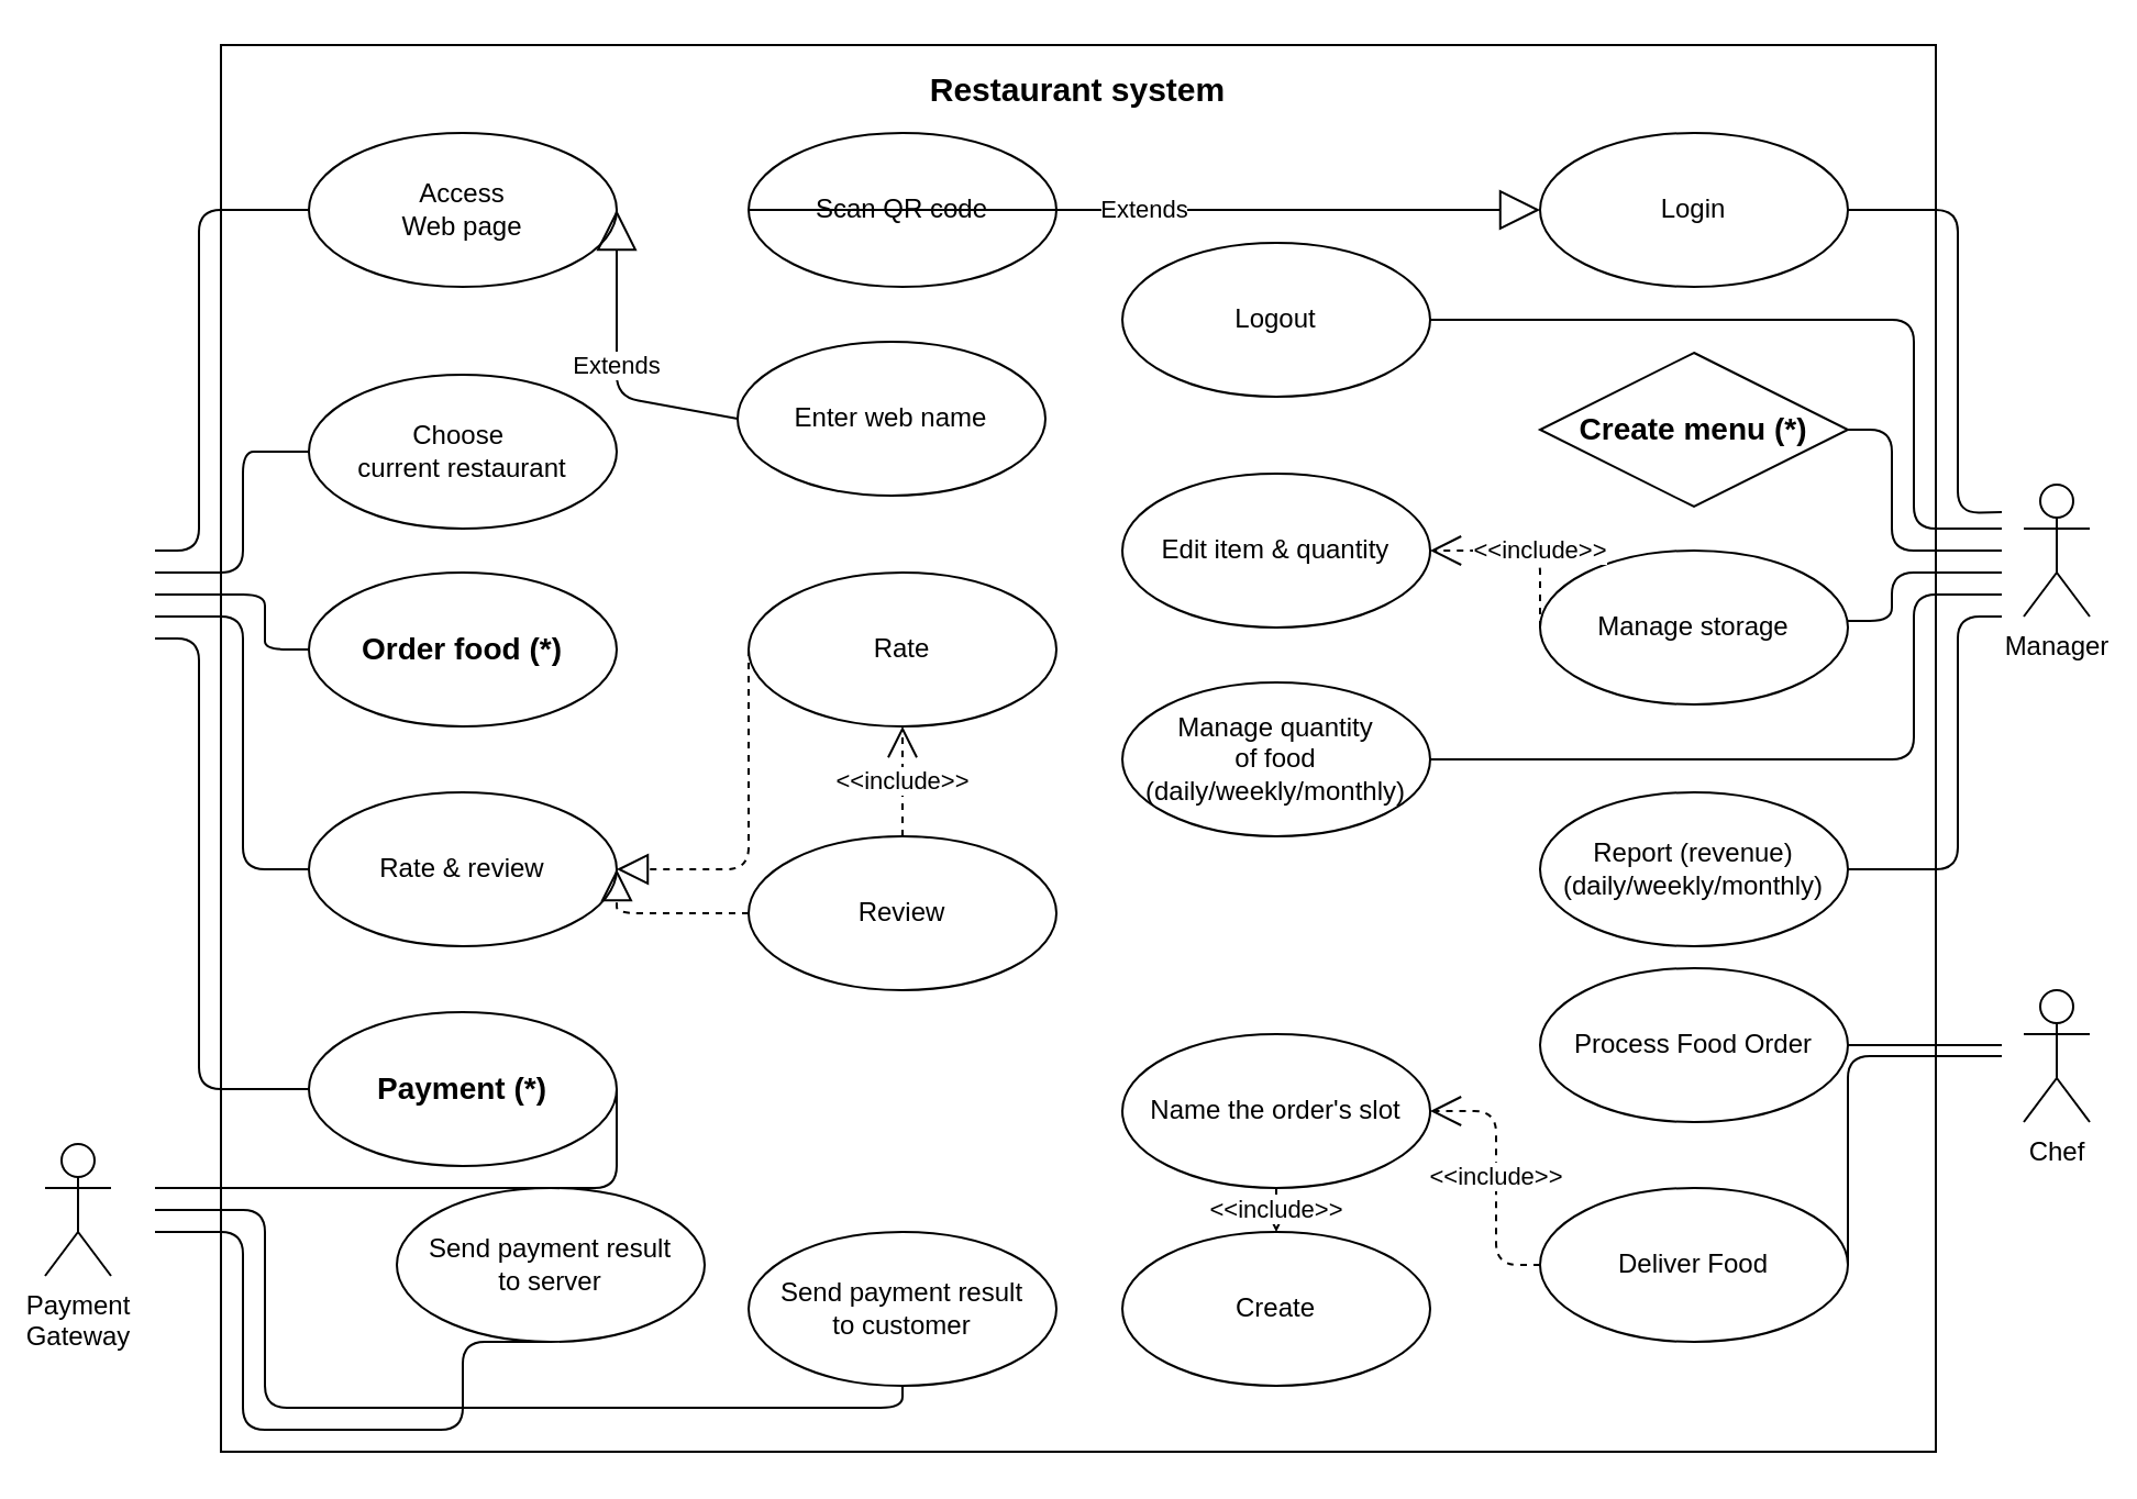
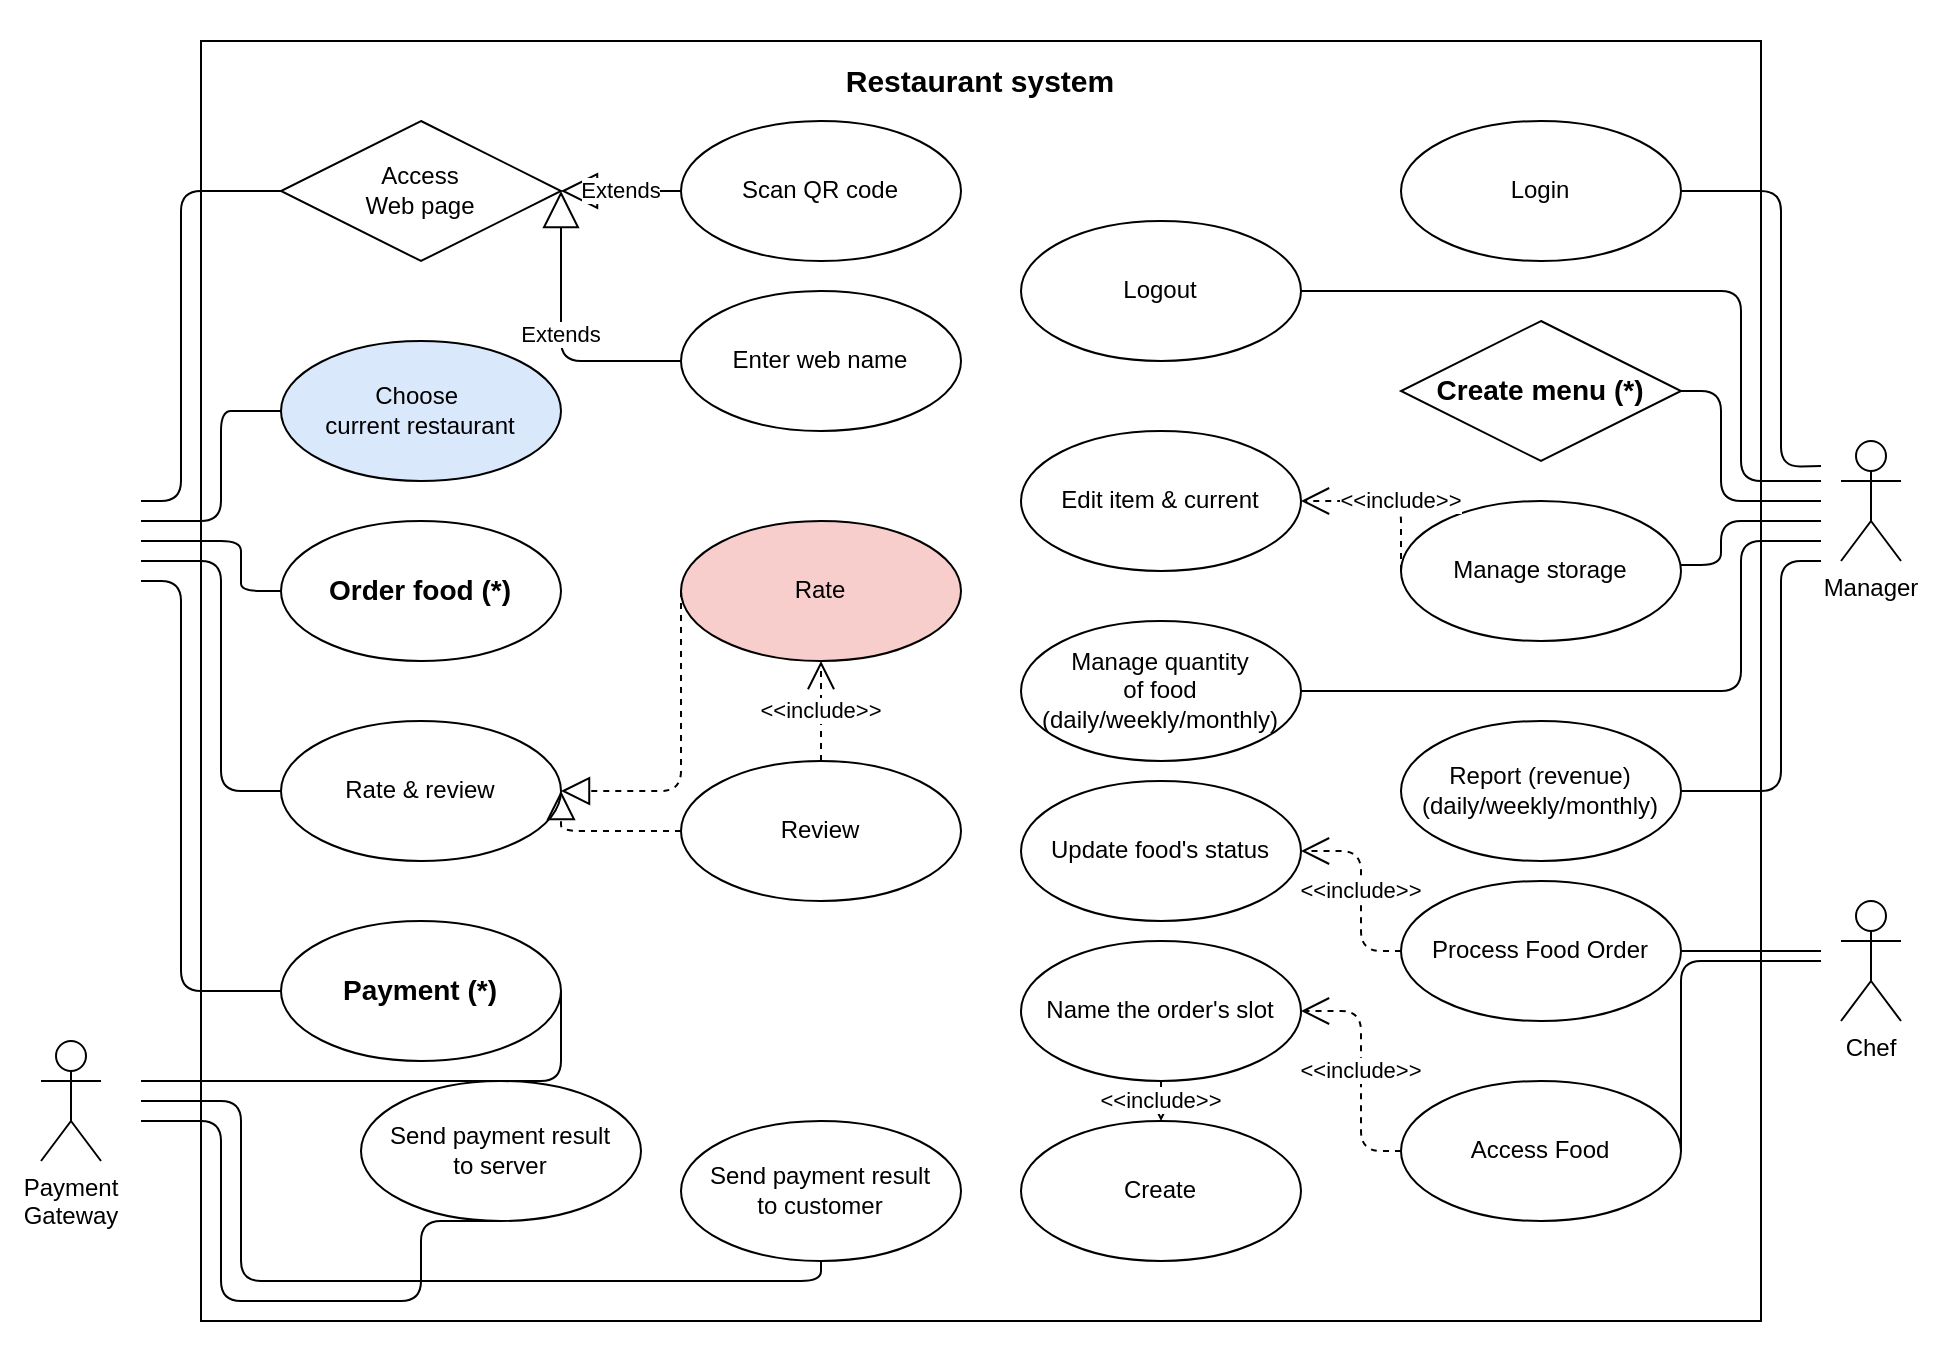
- <mxCell id="4" value="Access&lt;br&gt;Web page" style="ellipse;whiteSpace=wrap;html=1;" parent="1" vertex="1"><mxGeometry x="140" y="60" width="140" height="70" as="geometry" /></mxCell>
+ <mxCell id="4" value="Access&lt;br&gt;Web page" style="rhombus;whiteSpace=wrap;html=1;" parent="1" vertex="1"><mxGeometry x="140" y="60" width="140" height="70" as="geometry" /></mxCell>
- <mxCell id="33" value="Extends" style="endArrow=block;endSize=16;endFill=0;html=1;exitX=0;exitY=0.5;exitDx=0;exitDy=0;" parent="1" source="9" target="27" edge="1"><mxGeometry width="160" relative="1" as="geometry"><mxPoint x="410" y="280" as="sourcePoint" /><mxPoint x="570" y="280" as="targetPoint" /></mxGeometry></mxCell>
+ <mxCell id="33" value="Extends" style="endArrow=block;endSize=16;endFill=0;html=1;entryX=1;entryY=0.5;entryDx=0;entryDy=0;exitX=0;exitY=0.5;exitDx=0;exitDy=0;" parent="1" source="9" target="4" edge="1"><mxGeometry width="160" relative="1" as="geometry"><mxPoint x="410" y="280" as="sourcePoint" /><mxPoint x="570" y="280" as="targetPoint" /></mxGeometry></mxCell>
- <mxCell id="10" value="Enter web name" style="ellipse;whiteSpace=wrap;html=1;" parent="1" vertex="1"><mxGeometry x="335" y="155" width="140" height="70" as="geometry" /></mxCell>
+ <mxCell id="10" value="Enter web name" style="ellipse;whiteSpace=wrap;html=1;" parent="1" vertex="1"><mxGeometry x="340" y="145" width="140" height="70" as="geometry" /></mxCell>
- <mxCell id="5" value="Choose&amp;nbsp;&lt;br&gt;current restaurant" style="ellipse;whiteSpace=wrap;html=1;" parent="1" vertex="1"><mxGeometry x="140" y="170" width="140" height="70" as="geometry" /></mxCell>
+ <mxCell id="5" value="Choose&amp;nbsp;&lt;br&gt;current restaurant" style="ellipse;whiteSpace=wrap;html=1;fillColor=#dae8fc;" parent="1" vertex="1"><mxGeometry x="140" y="170" width="140" height="70" as="geometry" /></mxCell>
- <mxCell id="29" value="Edit item &amp;amp; quantity" style="ellipse;whiteSpace=wrap;html=1;" parent="1" vertex="1"><mxGeometry x="510" y="215" width="140" height="70" as="geometry" /></mxCell>
+ <mxCell id="29" value="Edit item &amp;amp; current" style="ellipse;whiteSpace=wrap;html=1;" parent="1" vertex="1"><mxGeometry x="510" y="215" width="140" height="70" as="geometry" /></mxCell>
- <mxCell id="12" value="Rate" style="ellipse;whiteSpace=wrap;html=1;" parent="1" vertex="1"><mxGeometry x="340" y="260" width="140" height="70" as="geometry" /></mxCell>
+ <mxCell id="12" value="Rate" style="ellipse;whiteSpace=wrap;html=1;fillColor=#f8cecc;" parent="1" vertex="1"><mxGeometry x="340" y="260" width="140" height="70" as="geometry" /></mxCell>
+ <mxCell id="47" value="Update food's status" style="ellipse;whiteSpace=wrap;html=1;" vertex="1" parent="1"><mxGeometry x="510" y="390" width="140" height="70" as="geometry" /></mxCell>
+ <mxCell id="48" value="&amp;lt;&amp;lt;include&amp;gt;&amp;gt;" style="endArrow=open;endSize=12;dashed=1;html=1;exitX=0;exitY=0.5;exitDx=0;exitDy=0;entryX=1;entryY=0.5;entryDx=0;entryDy=0;" edge="1" parent="1" source="23" target="47"><mxGeometry width="160" relative="1" as="geometry"><mxPoint x="710" y="585" as="sourcePoint" /><mxPoint x="660" y="515" as="targetPoint" /><Array as="points"><mxPoint x="680" y="475" /><mxPoint x="680" y="425" /></Array></mxGeometry></mxCell>
- <mxCell id="24" value="Deliver Food" style="ellipse;whiteSpace=wrap;html=1;" parent="1" vertex="1"><mxGeometry x="700" y="540" width="140" height="70" as="geometry" /></mxCell>
+ <mxCell id="24" value="Access Food" style="ellipse;whiteSpace=wrap;html=1;" parent="1" vertex="1"><mxGeometry x="700" y="540" width="140" height="70" as="geometry" /></mxCell>
